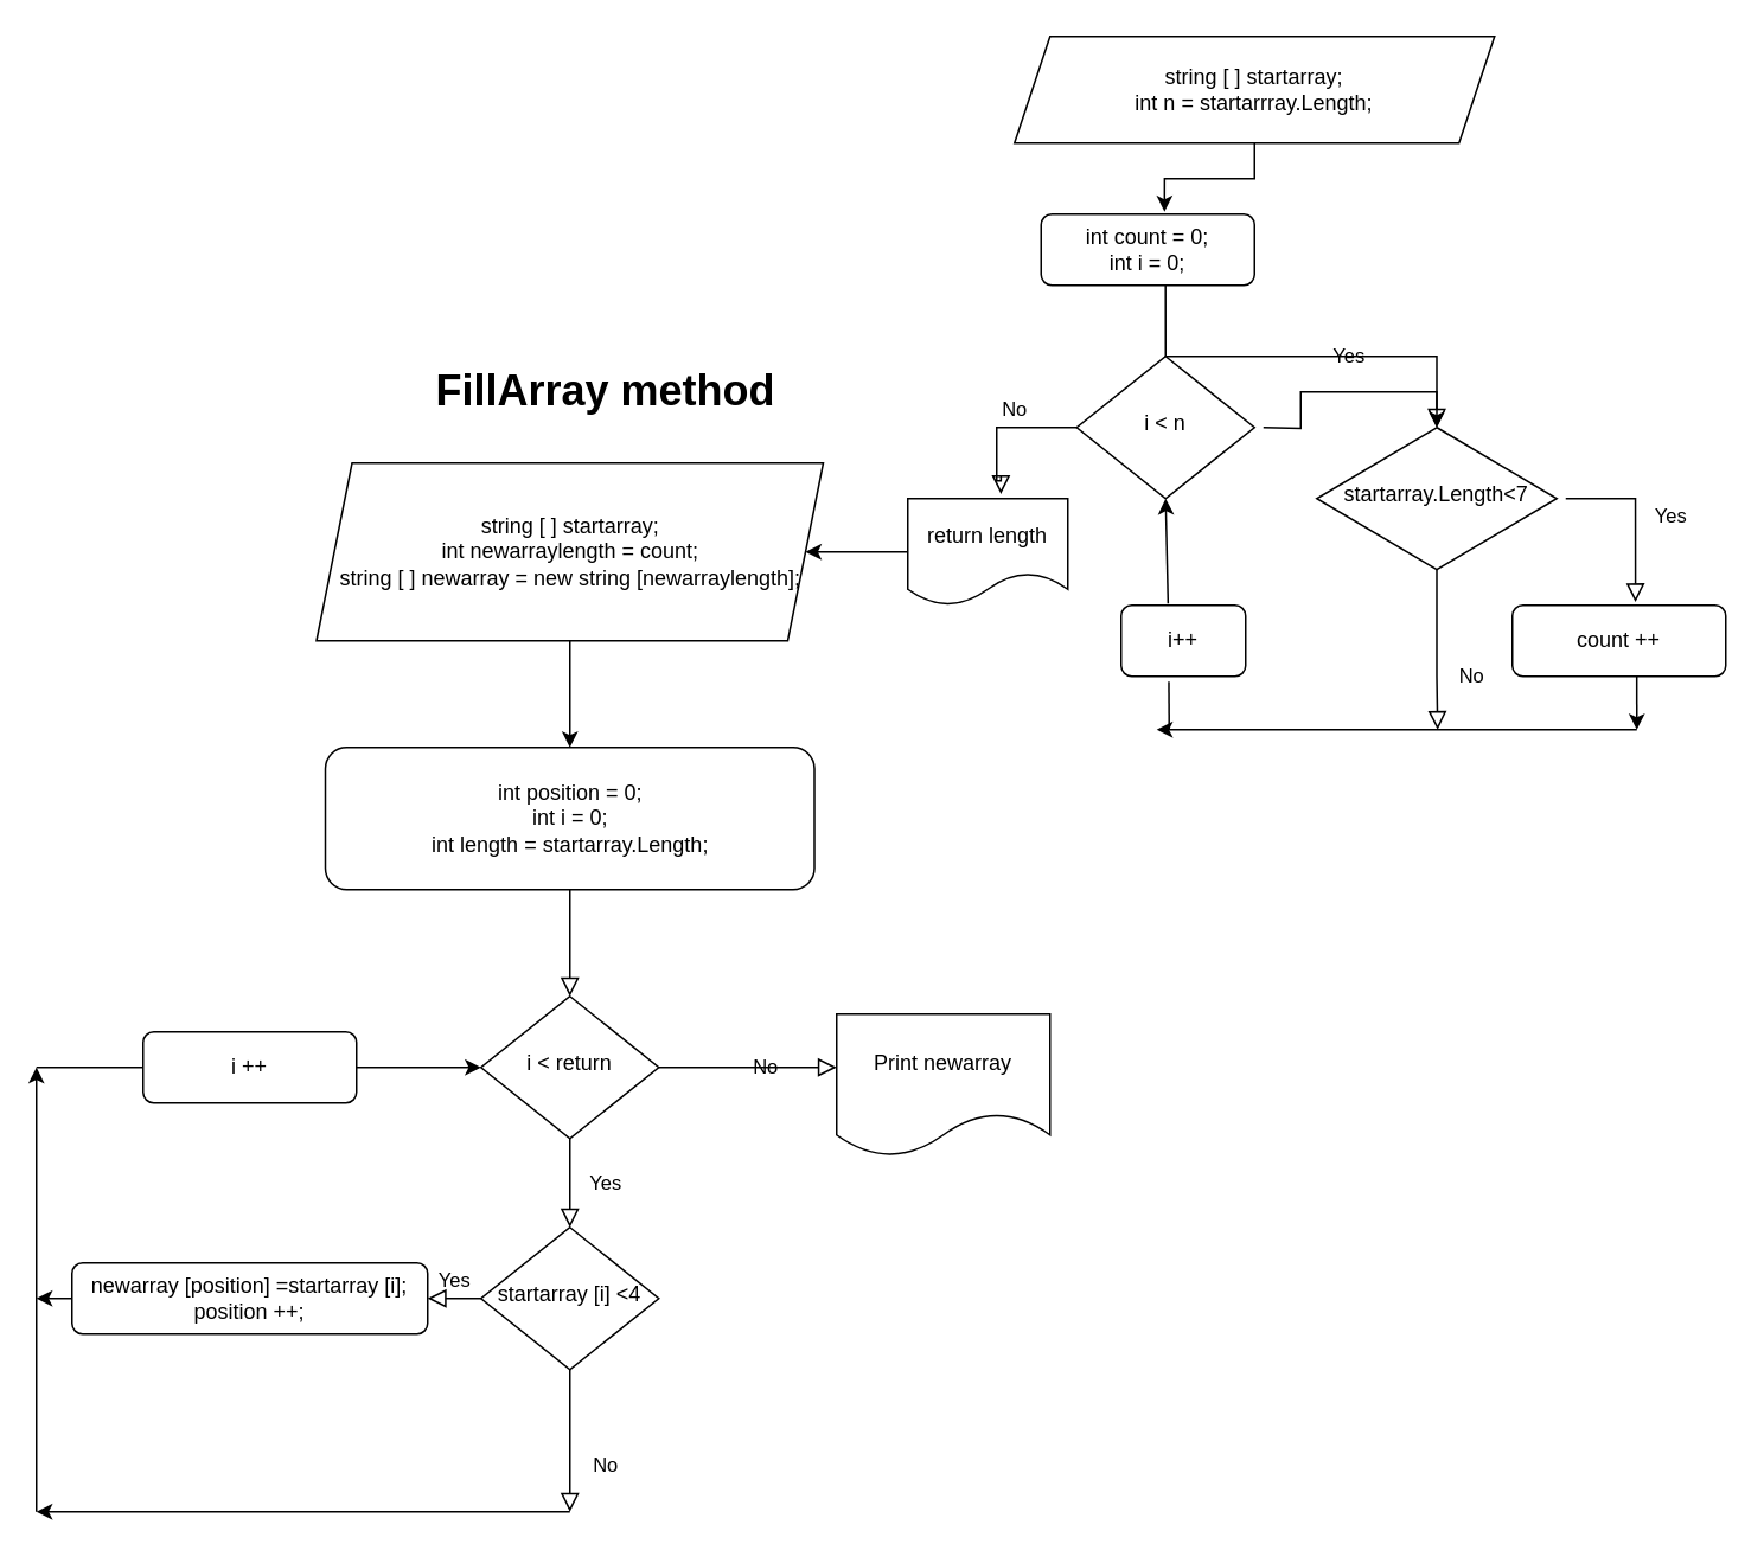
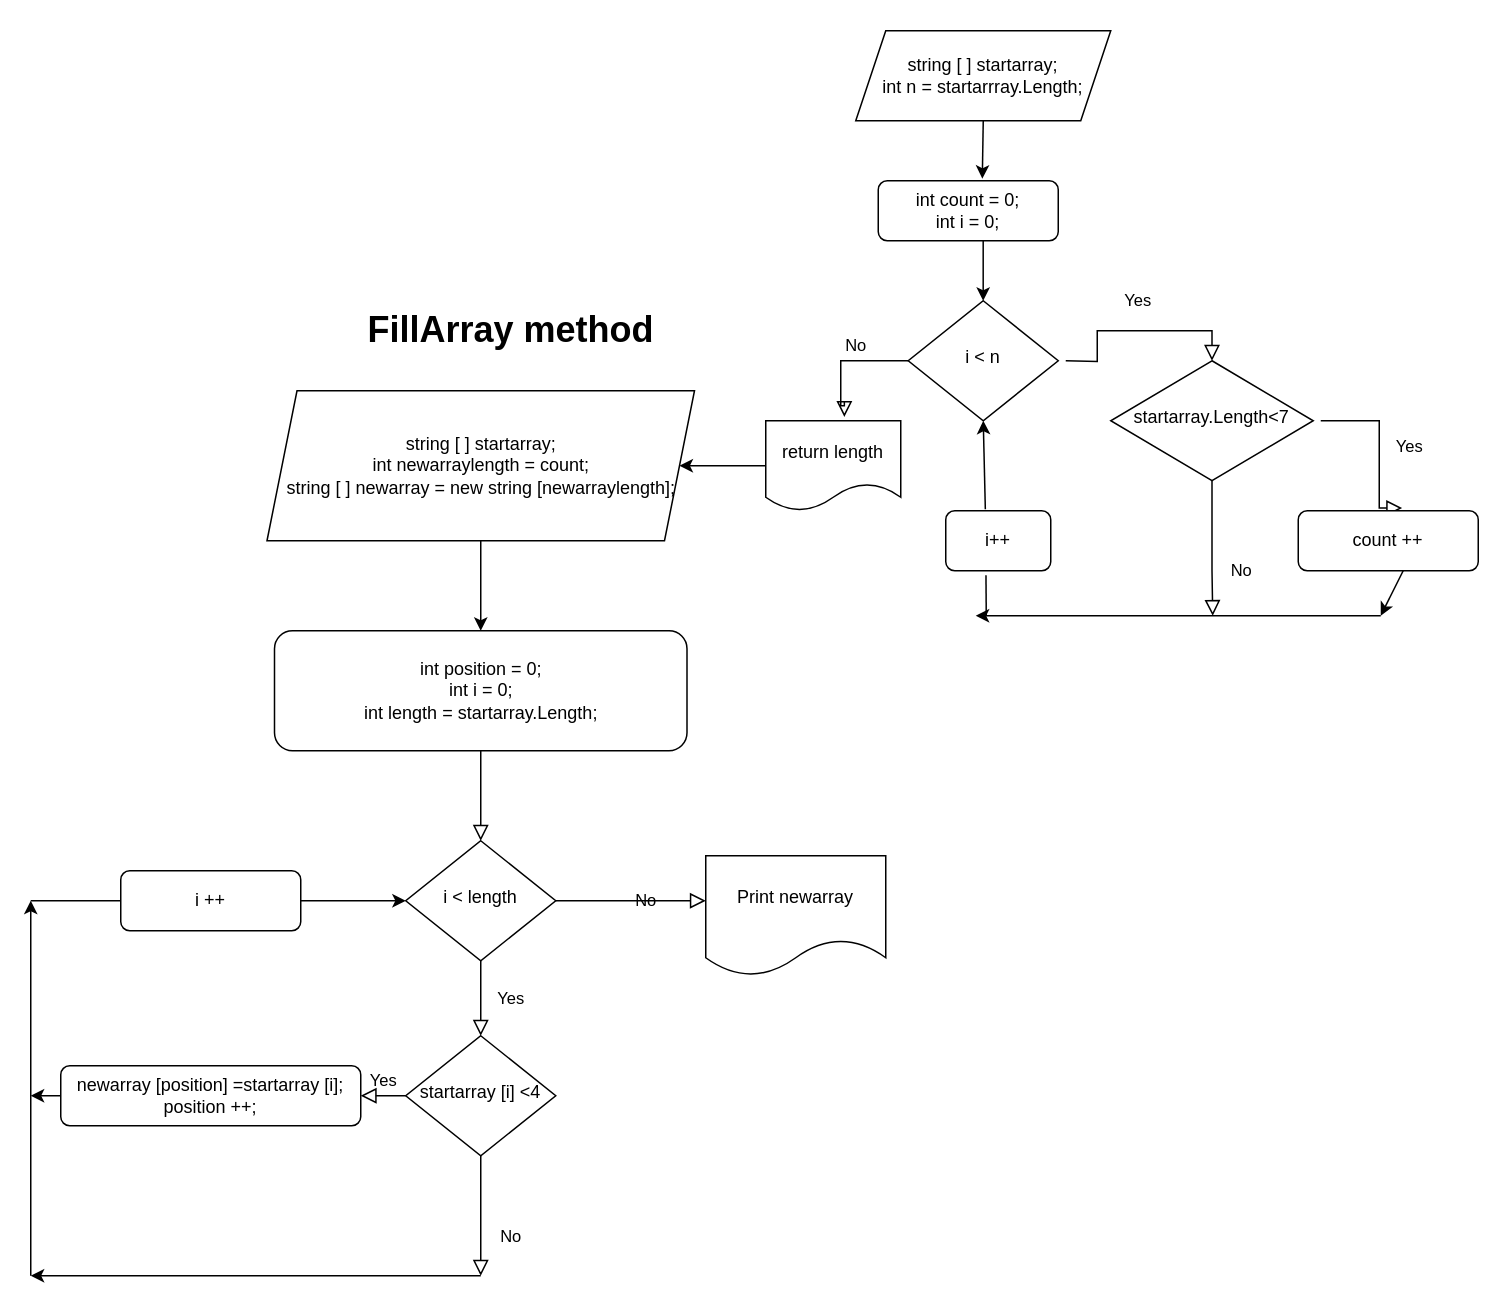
- <mxCell id="20" value="string [ ] startarray;&lt;br&gt;int n = startarrray.Length;" style="shape=parallelogram;perimeter=parallelogramPerimeter;whiteSpace=wrap;html=1;fixedSize=1;" vertex="1" parent="1"><mxGeometry x="570" y="20" width="270" height="60" as="geometry" /></mxCell>
+ <mxCell id="20" value="string [ ] startarray;&lt;br&gt;int n = startarrray.Length;" style="shape=parallelogram;perimeter=parallelogramPerimeter;whiteSpace=wrap;html=1;fixedSize=1;" vertex="1" parent="1"><mxGeometry x="570" y="20" width="170" height="60" as="geometry" /></mxCell>
- <mxCell id="21" value="" style="edgeStyle=orthogonalEdgeStyle;rounded=0;orthogonalLoop=1;jettySize=auto;html=1;exitX=0.583;exitY=1;exitDx=0;exitDy=0;exitPerimeter=0;" edge="1" parent="1" source="22" target="24"><mxGeometry relative="1" as="geometry" /></mxCell>
+ <mxCell id="21" value="" style="edgeStyle=orthogonalEdgeStyle;rounded=0;orthogonalLoop=1;jettySize=auto;html=1;exitX=0.583;exitY=1;exitDx=0;exitDy=0;exitPerimeter=0;" edge="1" parent="1" source="22" target="23"><mxGeometry relative="1" as="geometry" /></mxCell>
- <mxCell id="27" value="count ++" style="rounded=1;whiteSpace=wrap;html=1;" vertex="1" parent="1"><mxGeometry x="850" y="340" width="120" height="40" as="geometry" /></mxCell>
+ <mxCell id="27" value="count ++" style="rounded=1;whiteSpace=wrap;html=1;" vertex="1" parent="1"><mxGeometry x="865" y="340" width="120" height="40" as="geometry" /></mxCell>
- <mxCell id="6" value="i &amp;lt; return" style="rhombus;whiteSpace=wrap;html=1;shadow=0;fontFamily=Helvetica;fontSize=12;align=center;strokeWidth=1;spacing=6;spacingTop=-4;" parent="1" vertex="1"><mxGeometry x="270" y="560" width="100" height="80" as="geometry" /></mxCell>
+ <mxCell id="6" value="i &amp;lt; length" style="rhombus;whiteSpace=wrap;html=1;shadow=0;fontFamily=Helvetica;fontSize=12;align=center;strokeWidth=1;spacing=6;spacingTop=-4;" parent="1" vertex="1"><mxGeometry x="270" y="560" width="100" height="80" as="geometry" /></mxCell>
